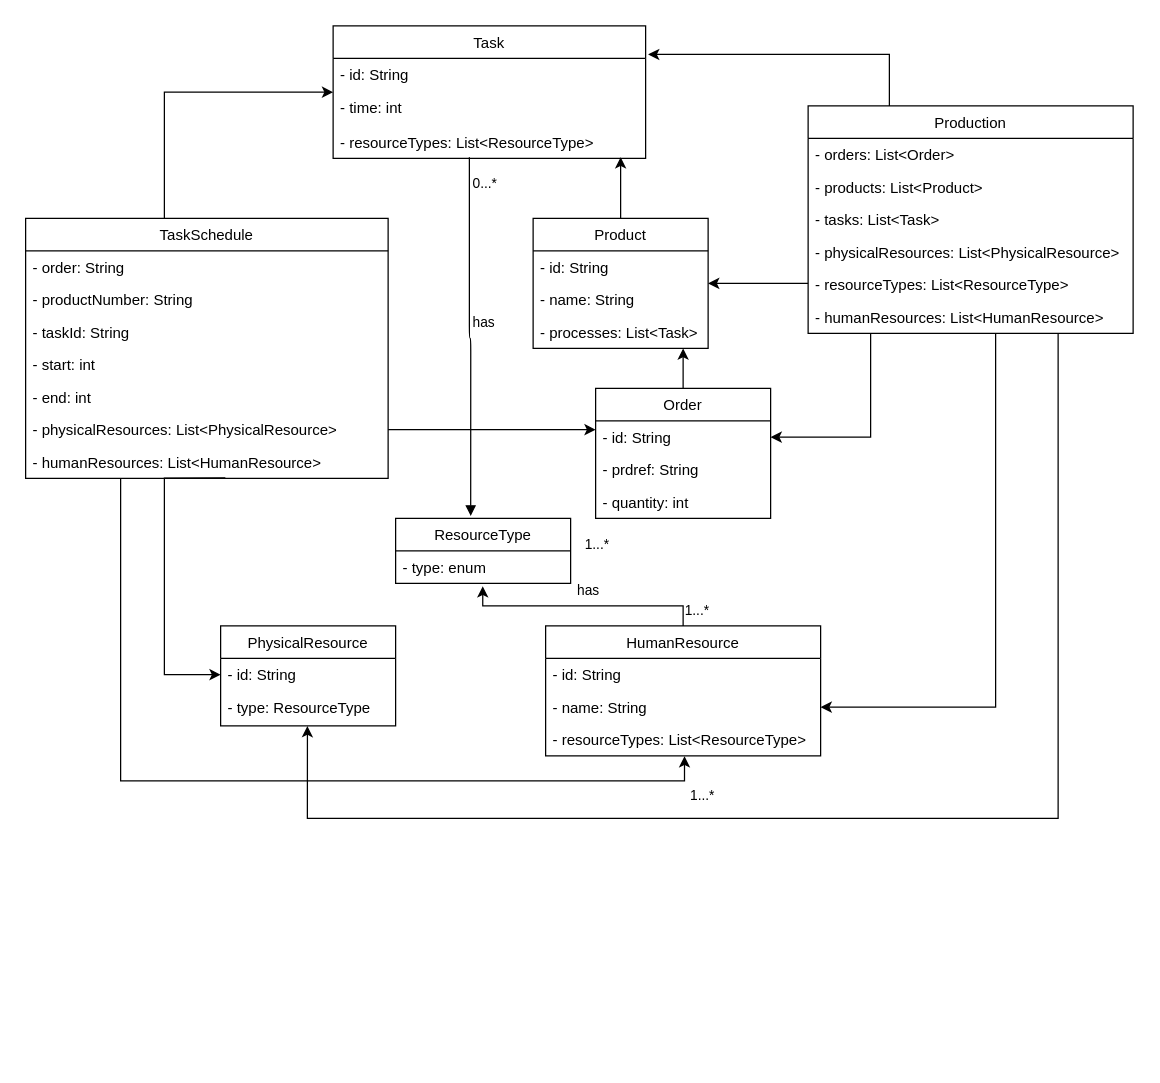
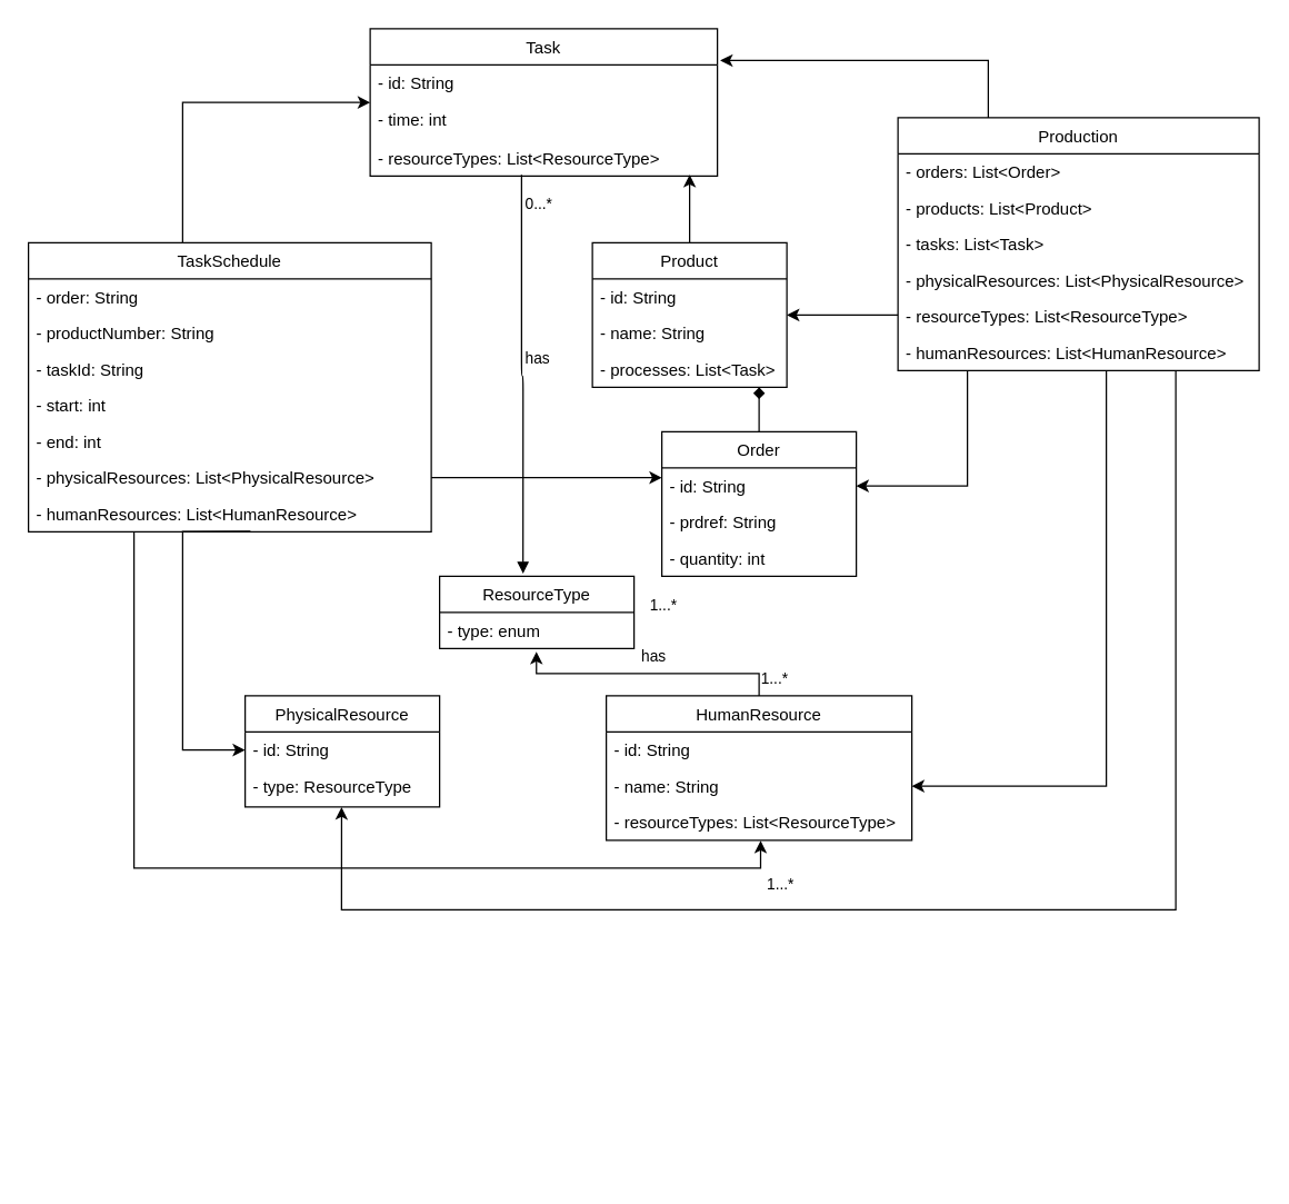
- <mxCell id="27" style="edgeStyle=orthogonalEdgeStyle;rounded=0;orthogonalLoop=1;jettySize=auto;html=1;" parent="1" source="28" target="23" edge="1"><mxGeometry relative="1" as="geometry"><Array as="points"><mxPoint x="566" y="324" /><mxPoint x="566" y="324" /></Array></mxGeometry></mxCell>
+ <mxCell id="27" style="edgeStyle=orthogonalEdgeStyle;rounded=0;orthogonalLoop=1;jettySize=auto;html=1;endArrow=diamond;" parent="1" source="28" target="23" edge="1"><mxGeometry relative="1" as="geometry"><Array as="points"><mxPoint x="566" y="324" /><mxPoint x="566" y="324" /></Array></mxGeometry></mxCell>
